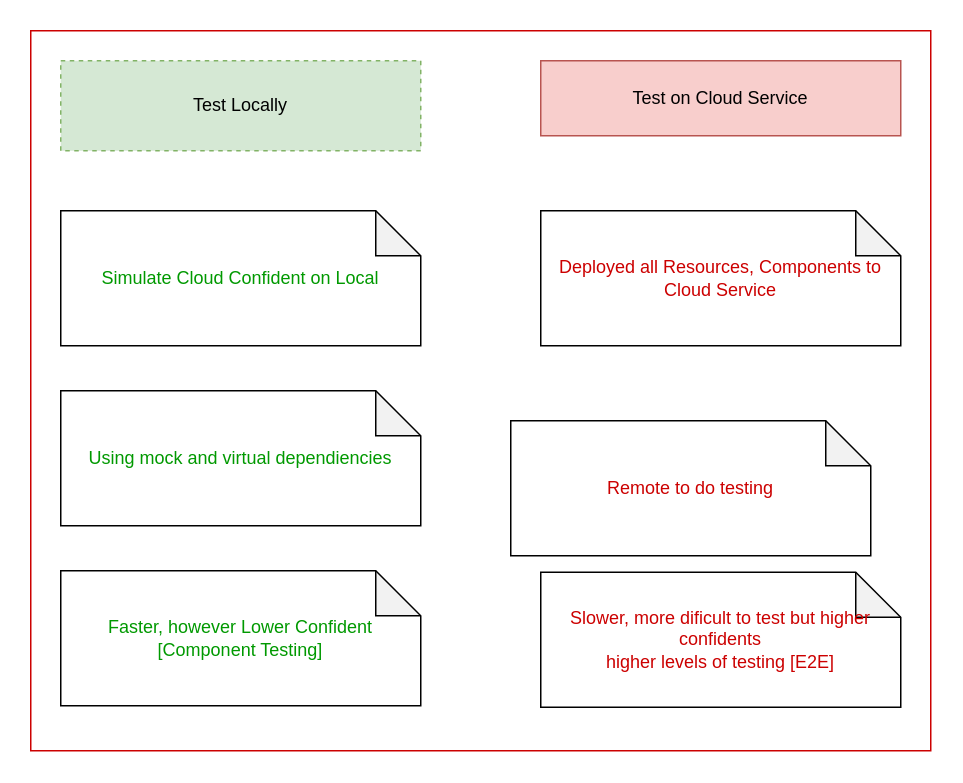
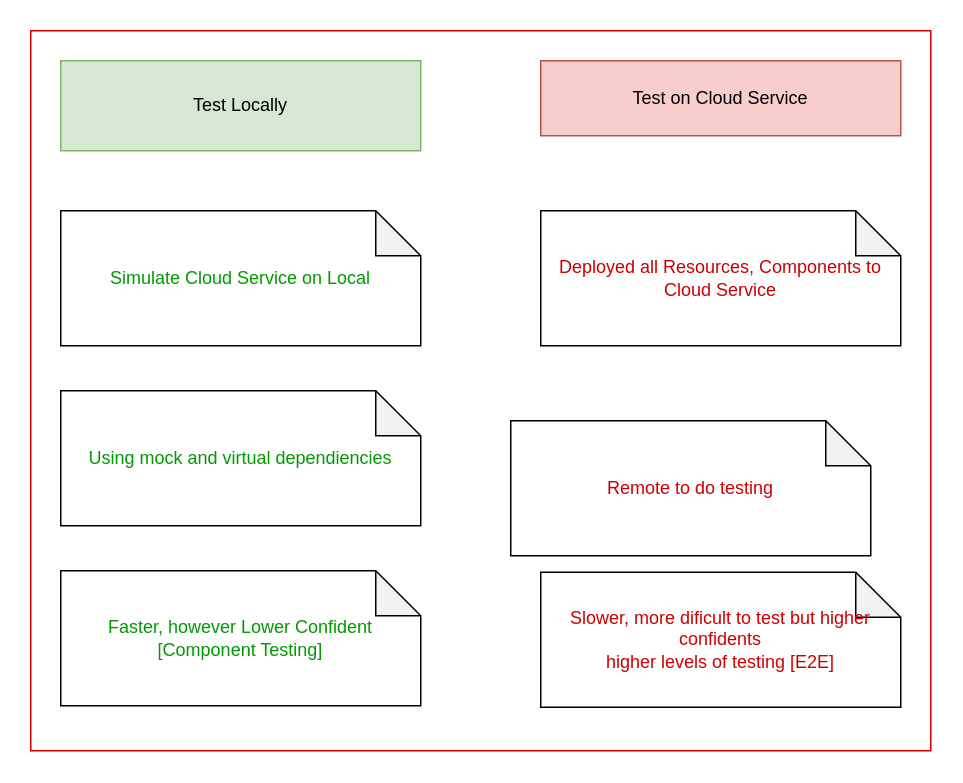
- <mxCell id="3" value="Test Locally" style="rounded=0;whiteSpace=wrap;html=1;fillColor=#d5e8d4;strokeColor=#82b366;dashed=1;" vertex="1" parent="1"><mxGeometry x="40" y="40" width="240" height="60" as="geometry" /></mxCell>
+ <mxCell id="3" value="Test Locally" style="rounded=0;whiteSpace=wrap;html=1;fillColor=#d5e8d4;strokeColor=#82b366;" vertex="1" parent="1"><mxGeometry x="40" y="40" width="240" height="60" as="geometry" /></mxCell>
- <mxCell id="5" value="&lt;font color=&quot;#009900&quot;&gt;Simulate Cloud Confident on Local&lt;/font&gt;" style="shape=note;whiteSpace=wrap;html=1;backgroundOutline=1;darkOpacity=0.05;" vertex="1" parent="1"><mxGeometry x="40" y="140" width="240" height="90" as="geometry" /></mxCell>
+ <mxCell id="5" value="&lt;font color=&quot;#009900&quot;&gt;Simulate Cloud Service on Local&lt;/font&gt;" style="shape=note;whiteSpace=wrap;html=1;backgroundOutline=1;darkOpacity=0.05;" vertex="1" parent="1"><mxGeometry x="40" y="140" width="240" height="90" as="geometry" /></mxCell>
